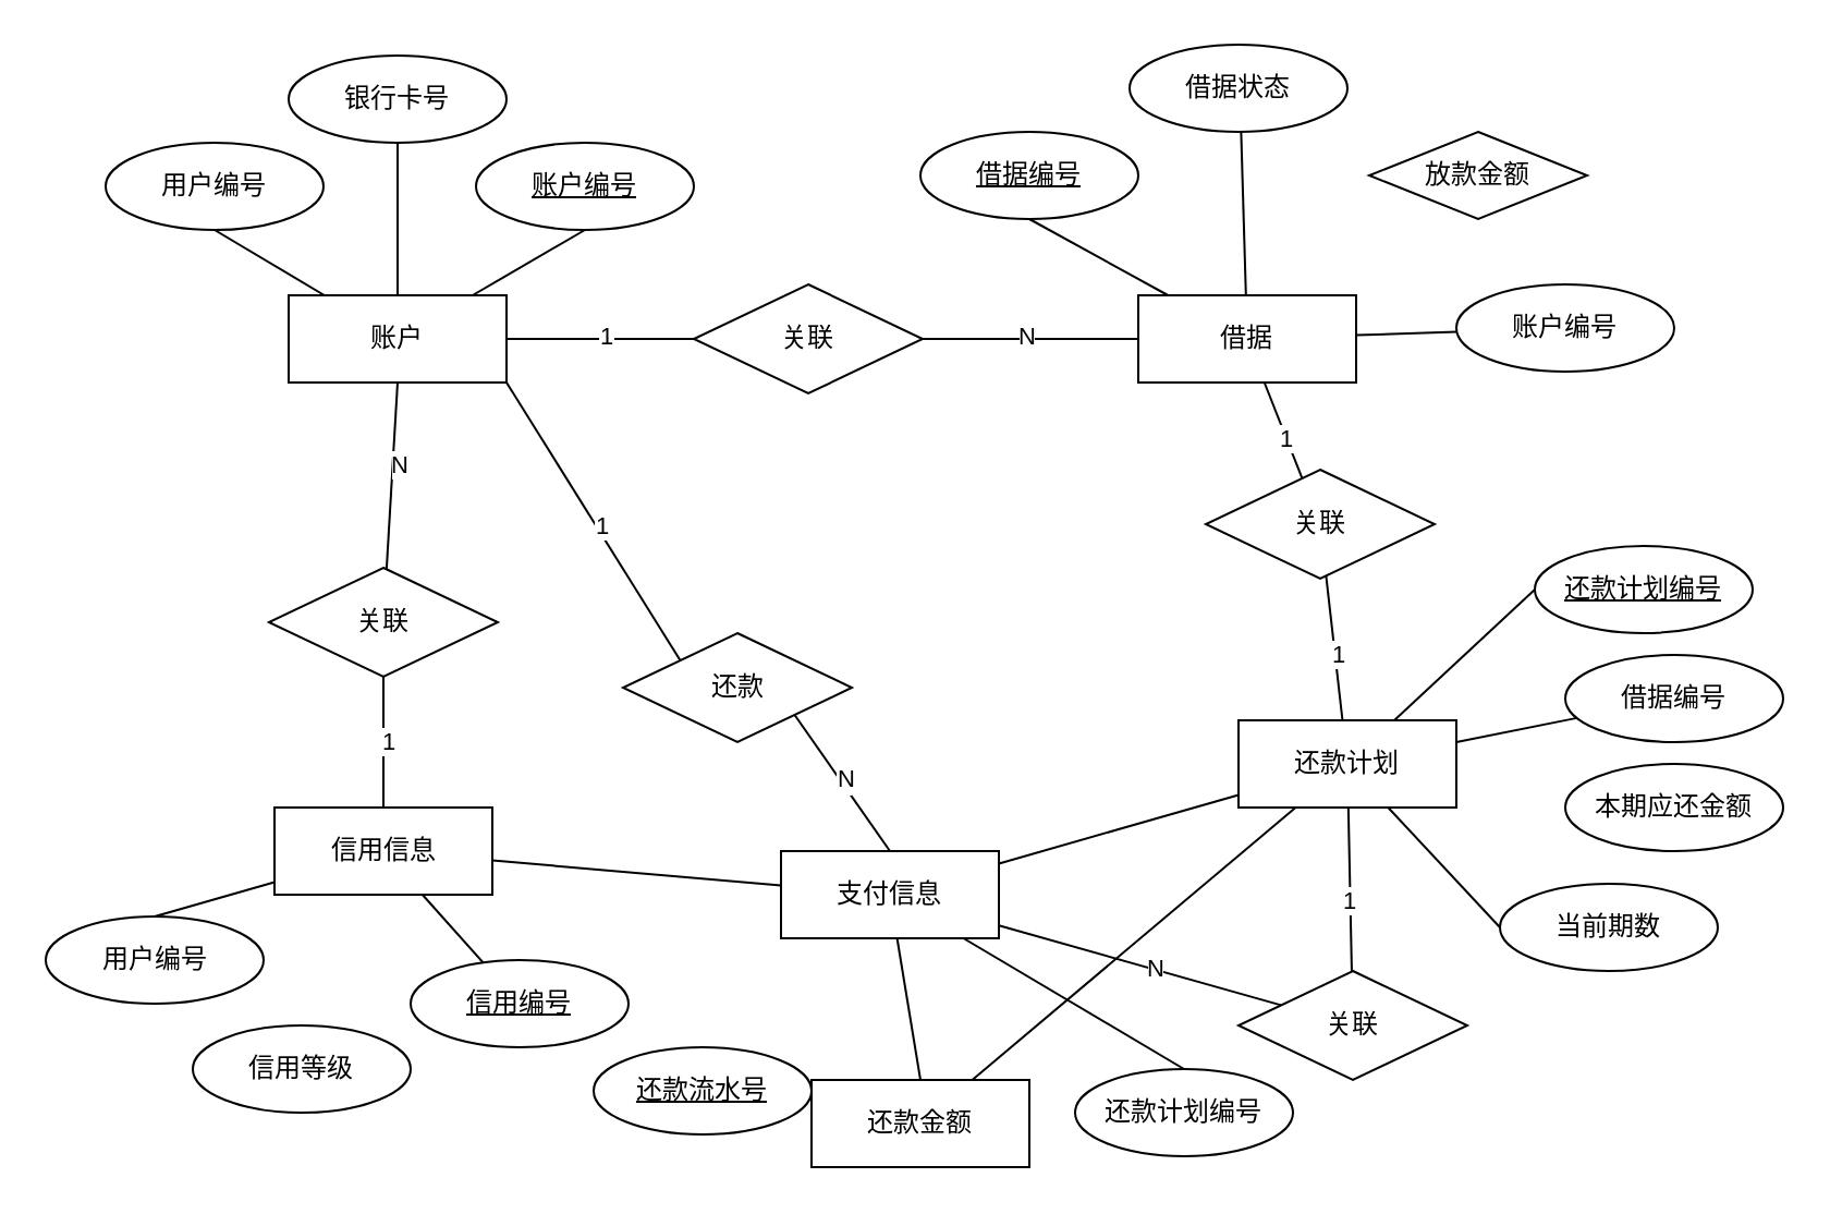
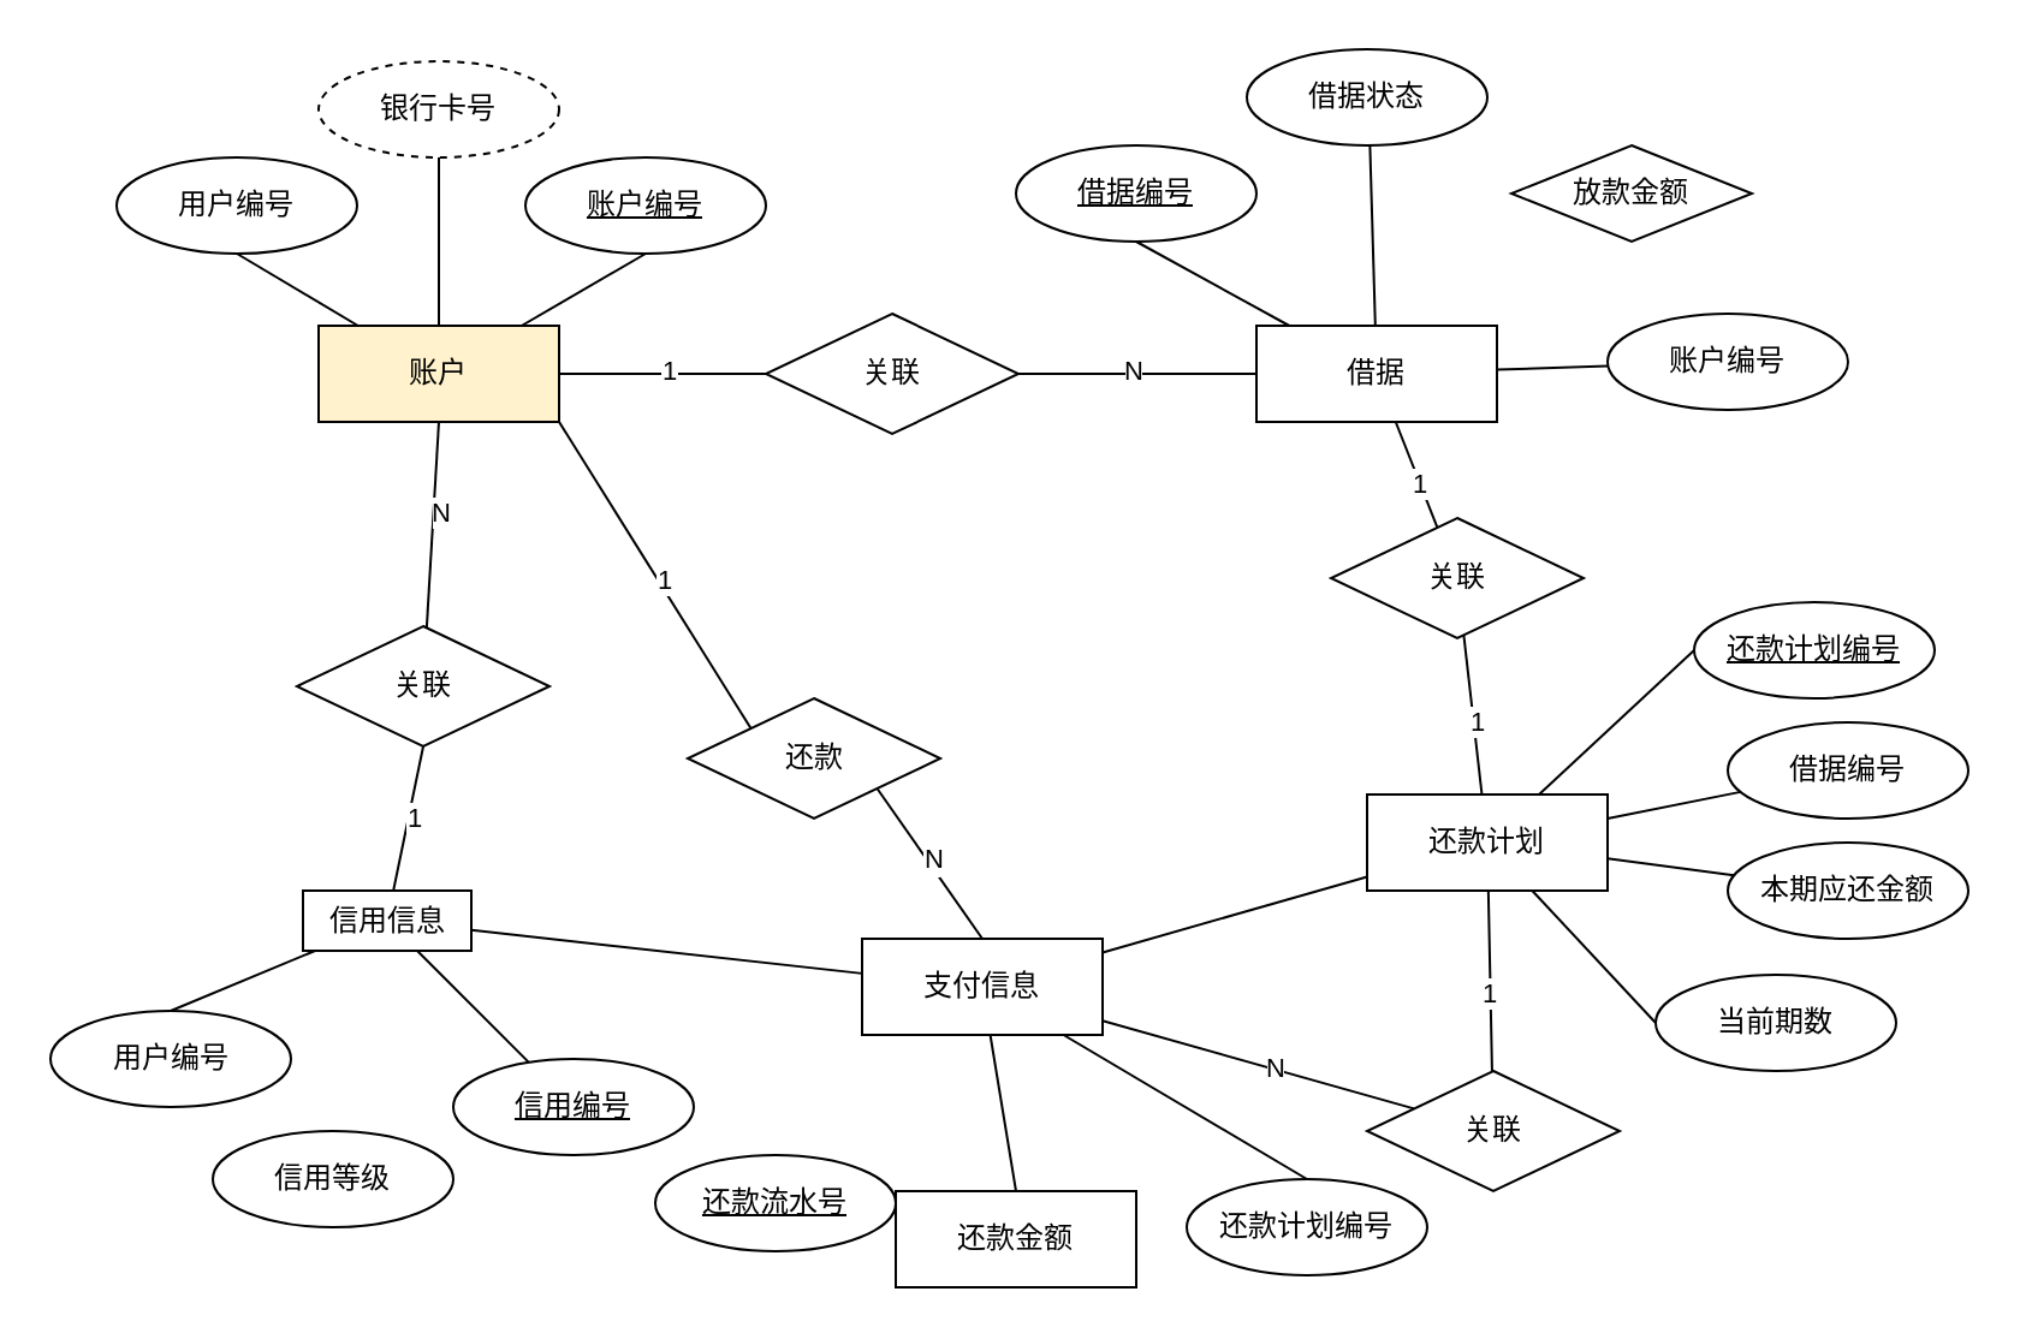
- <mxCell id="15" value="银行卡号" style="ellipse;whiteSpace=wrap;html=1;align=center;" parent="1" vertex="1"><mxGeometry x="132" y="25" width="100" height="40" as="geometry" /></mxCell>
+ <mxCell id="15" value="银行卡号" style="ellipse;whiteSpace=wrap;html=1;align=center;dashed=1;" parent="1" vertex="1"><mxGeometry x="132" y="25" width="100" height="40" as="geometry" /></mxCell>
- <mxCell id="7" value="账户" style="whiteSpace=wrap;html=1;align=center;" parent="1" vertex="1"><mxGeometry x="132" y="135" width="100" height="40" as="geometry" /></mxCell>
+ <mxCell id="7" value="账户" style="whiteSpace=wrap;html=1;align=center;fillColor=#fff2cc;" parent="1" vertex="1"><mxGeometry x="132" y="135" width="100" height="40" as="geometry" /></mxCell>
- <mxCell id="28" value="信用信息" style="whiteSpace=wrap;html=1;align=center;" parent="1" vertex="1"><mxGeometry x="125.5" y="370" width="100" height="40" as="geometry" /></mxCell>
+ <mxCell id="28" value="信用信息" style="whiteSpace=wrap;html=1;align=center;" parent="1" vertex="1"><mxGeometry x="125.5" y="370" width="70" height="25" as="geometry" /></mxCell>
- <mxCell id="37" style="rounded=0;orthogonalLoop=1;jettySize=auto;html=1;endArrow=none;endFill=0;" parent="1" source="40" target="60" edge="1"><mxGeometry relative="1" as="geometry" /></mxCell>
+ <mxCell id="37" style="rounded=0;orthogonalLoop=1;jettySize=auto;html=1;endArrow=none;endFill=0;" parent="1" source="40" target="45" edge="1"><mxGeometry relative="1" as="geometry" /></mxCell>
